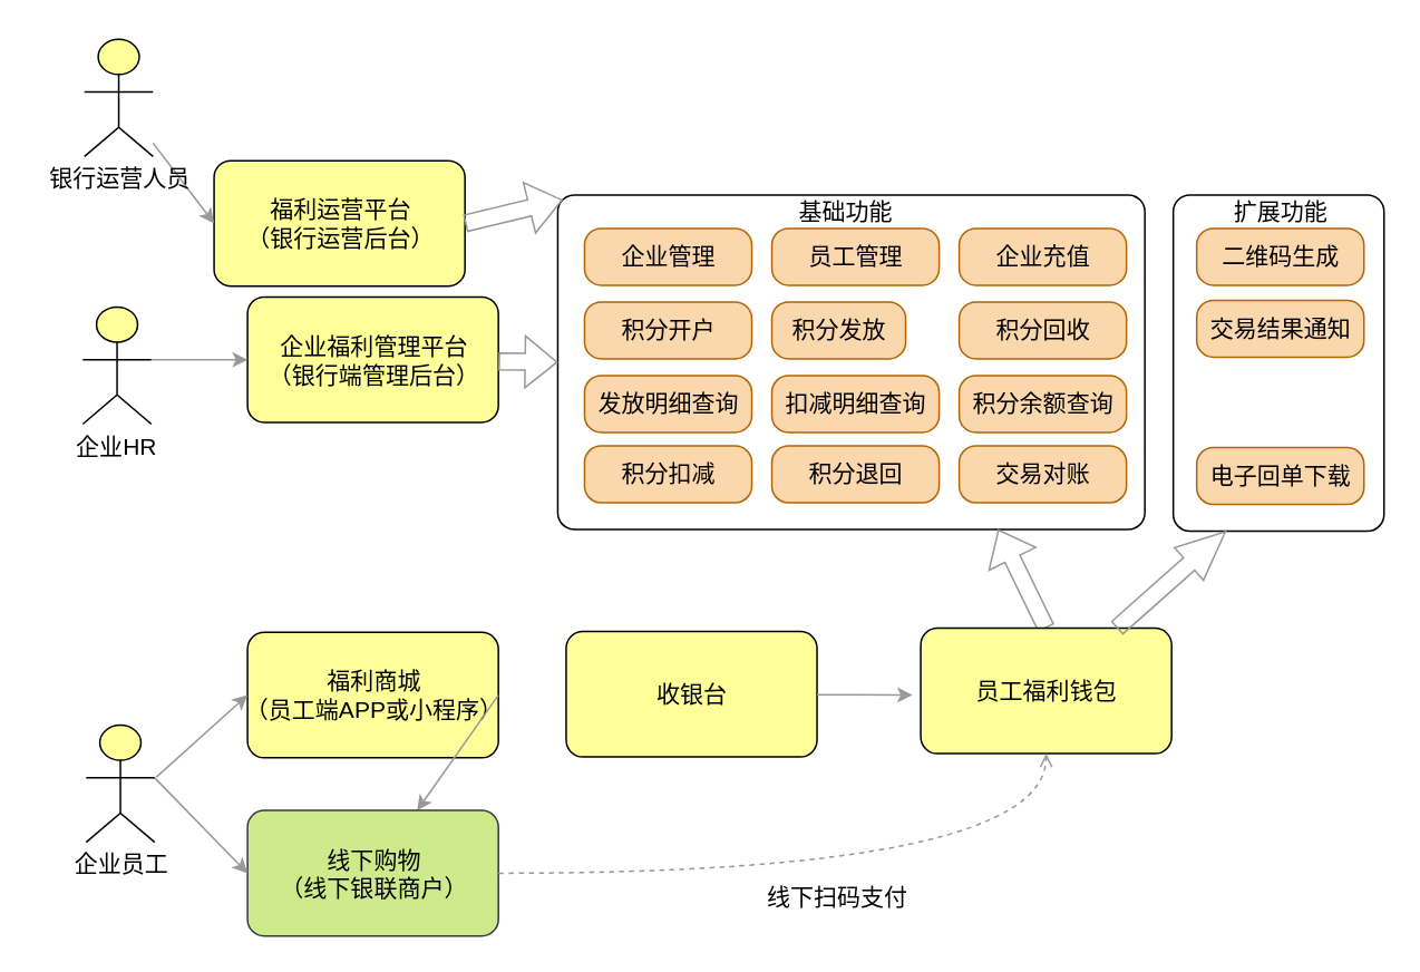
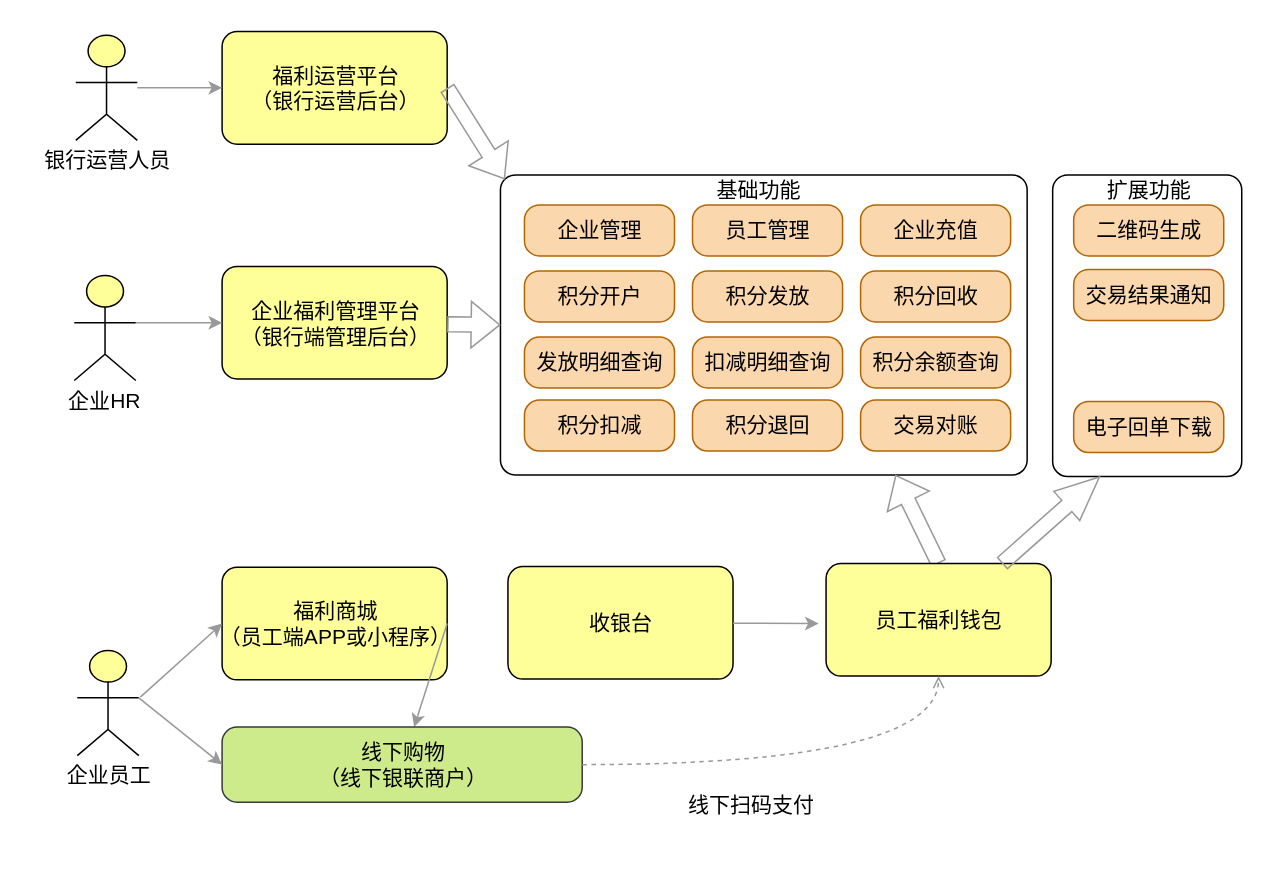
- <mxCell id="3" value="福利运营平台&lt;br style=&quot;font-size: 14px;&quot;&gt;（银行运营后台）" style="html=1;outlineConnect=0;fillColor=#FFFF99;shape=mxgraph.archimate3.application;archiType=rounded;strokeColor=#000000;fontFamily=Helvetica;fontSize=14;" vertex="1" parent="1"><mxGeometry x="127.5" y="95.5" width="150" height="75" as="geometry" /></mxCell>
+ <mxCell id="3" value="福利运营平台&lt;br style=&quot;font-size: 14px;&quot;&gt;（银行运营后台）" style="html=1;outlineConnect=0;fillColor=#FFFF99;shape=mxgraph.archimate3.application;archiType=rounded;strokeColor=#000000;fontFamily=Helvetica;fontSize=14;" vertex="1" parent="1"><mxGeometry x="147.5" y="20.5" width="150" height="75" as="geometry" /></mxCell>
- <mxCell id="8" value="积分发放" style="html=1;outlineConnect=0;fillColor=#fad7ac;shape=mxgraph.archimate3.application;archiType=rounded;strokeColor=#b46504;fontFamily=Helvetica;fontSize=14;" vertex="1" parent="1"><mxGeometry x="461" y="180" width="80" height="34" as="geometry" /></mxCell>
+ <mxCell id="8" value="积分发放" style="html=1;outlineConnect=0;fillColor=#fad7ac;shape=mxgraph.archimate3.application;archiType=rounded;strokeColor=#b46504;fontFamily=Helvetica;fontSize=14;" vertex="1" parent="1"><mxGeometry x="461" y="180" width="100" height="34" as="geometry" /></mxCell>
- <mxCell id="25" value="线下购物&lt;br style=&quot;font-size: 14px;&quot;&gt;（线下银联商户）" style="html=1;outlineConnect=0;fillColor=#cdeb8b;shape=mxgraph.archimate3.application;archiType=rounded;strokeColor=#36393d;fontFamily=Helvetica;fontSize=14;" vertex="1" parent="1"><mxGeometry x="147.5" y="484" width="150" height="75" as="geometry" /></mxCell>
+ <mxCell id="25" value="线下购物&lt;br style=&quot;font-size: 14px;&quot;&gt;（线下银联商户）" style="html=1;outlineConnect=0;fillColor=#cdeb8b;shape=mxgraph.archimate3.application;archiType=rounded;strokeColor=#36393d;fontFamily=Helvetica;fontSize=14;" vertex="1" parent="1"><mxGeometry x="147.5" y="484" width="240" height="50" as="geometry" /></mxCell>
